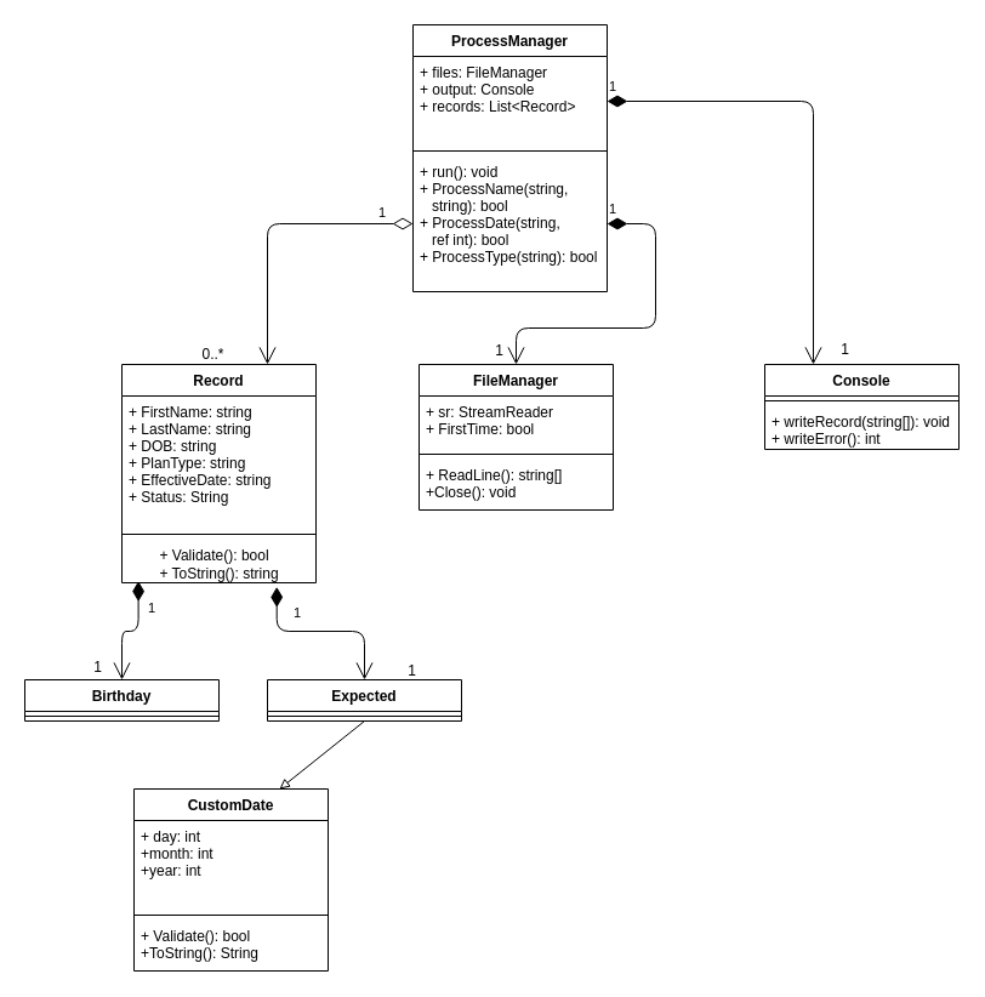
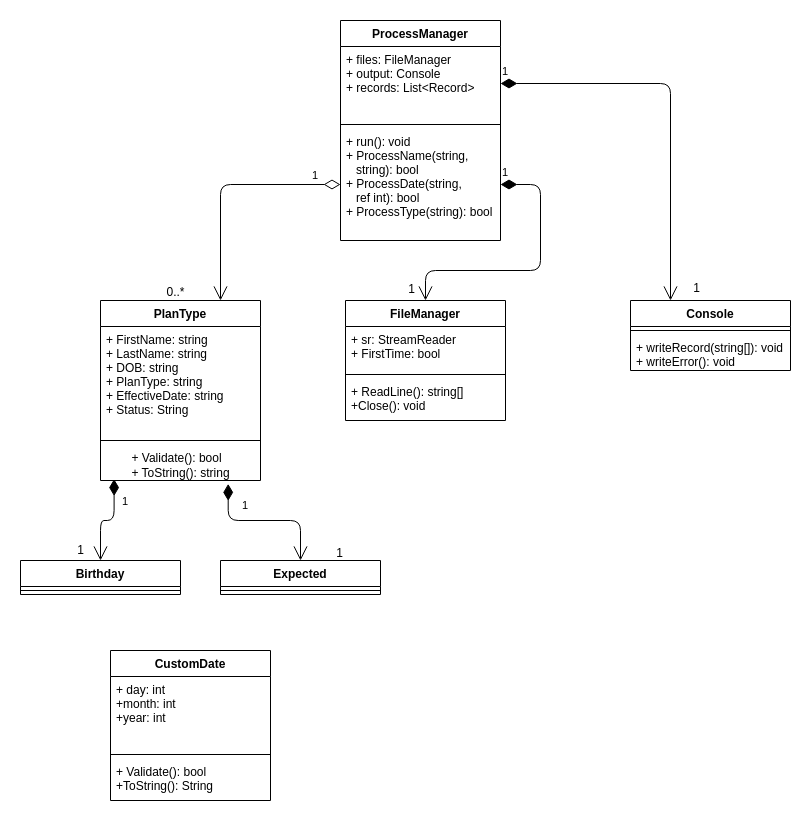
- <mxCell id="6" value="Record" style="swimlane;fontStyle=1;align=center;verticalAlign=top;childLayout=stackLayout;horizontal=1;startSize=26;horizontalStack=0;resizeParent=1;resizeParentMax=0;resizeLast=0;collapsible=1;marginBottom=0;" parent="1" vertex="1"><mxGeometry x="100" y="300" width="160" height="180" as="geometry" /></mxCell>
+ <mxCell id="6" value="PlanType" style="swimlane;fontStyle=1;align=center;verticalAlign=top;childLayout=stackLayout;horizontal=1;startSize=26;horizontalStack=0;resizeParent=1;resizeParentMax=0;resizeLast=0;collapsible=1;marginBottom=0;" parent="1" vertex="1"><mxGeometry x="100" y="300" width="160" height="180" as="geometry" /></mxCell>
- <mxCell id="16" value="+ writeRecord(string[]): void&#10;+ writeError(): int" style="text;strokeColor=none;fillColor=none;align=left;verticalAlign=top;spacingLeft=4;spacingRight=4;overflow=hidden;rotatable=0;points=[[0,0.5],[1,0.5]];portConstraint=eastwest;" parent="14" vertex="1"><mxGeometry y="34" width="160" height="36" as="geometry" /></mxCell>
+ <mxCell id="16" value="+ writeRecord(string[]): void&#10;+ writeError(): void" style="text;strokeColor=none;fillColor=none;align=left;verticalAlign=top;spacingLeft=4;spacingRight=4;overflow=hidden;rotatable=0;points=[[0,0.5],[1,0.5]];portConstraint=eastwest;" parent="14" vertex="1"><mxGeometry y="34" width="160" height="36" as="geometry" /></mxCell>
- <mxCell id="35" value="" style="endArrow=block;html=1;endFill=0;entryX=0.75;entryY=0;entryDx=0;entryDy=0;exitX=0.5;exitY=1;exitDx=0;exitDy=0;" parent="1" source="25" target="31" edge="1"><mxGeometry width="50" height="50" relative="1" as="geometry"><mxPoint x="330" y="630" as="sourcePoint" /><mxPoint x="120.88" y="603.8" as="targetPoint" /></mxGeometry></mxCell>
